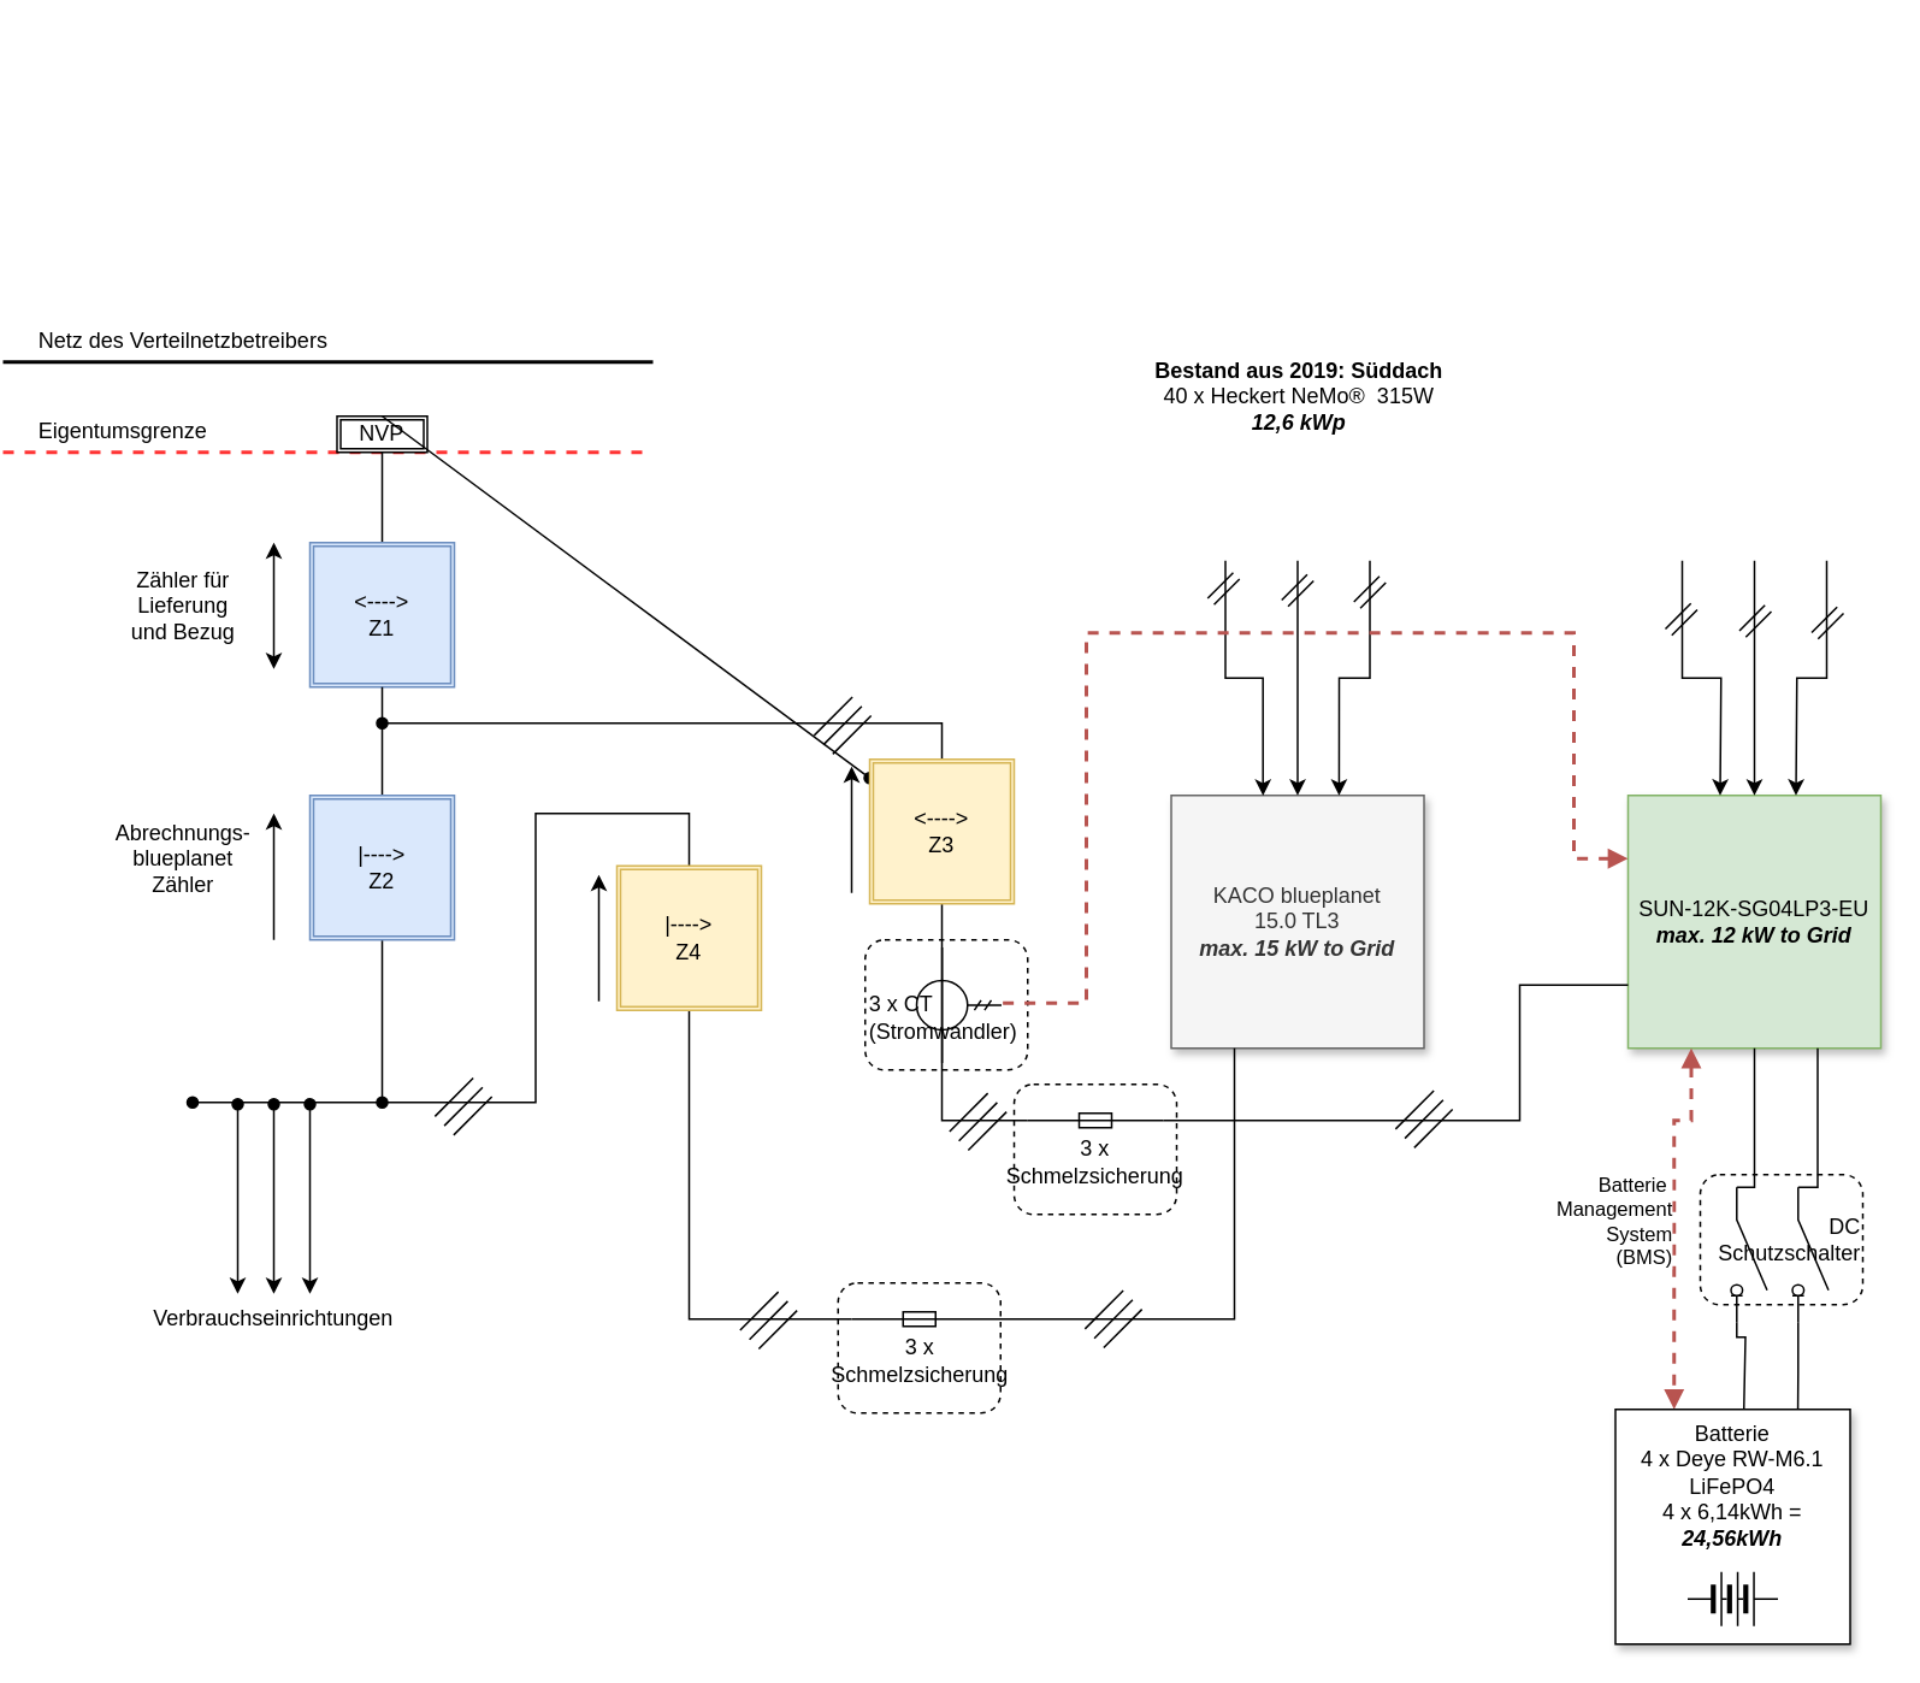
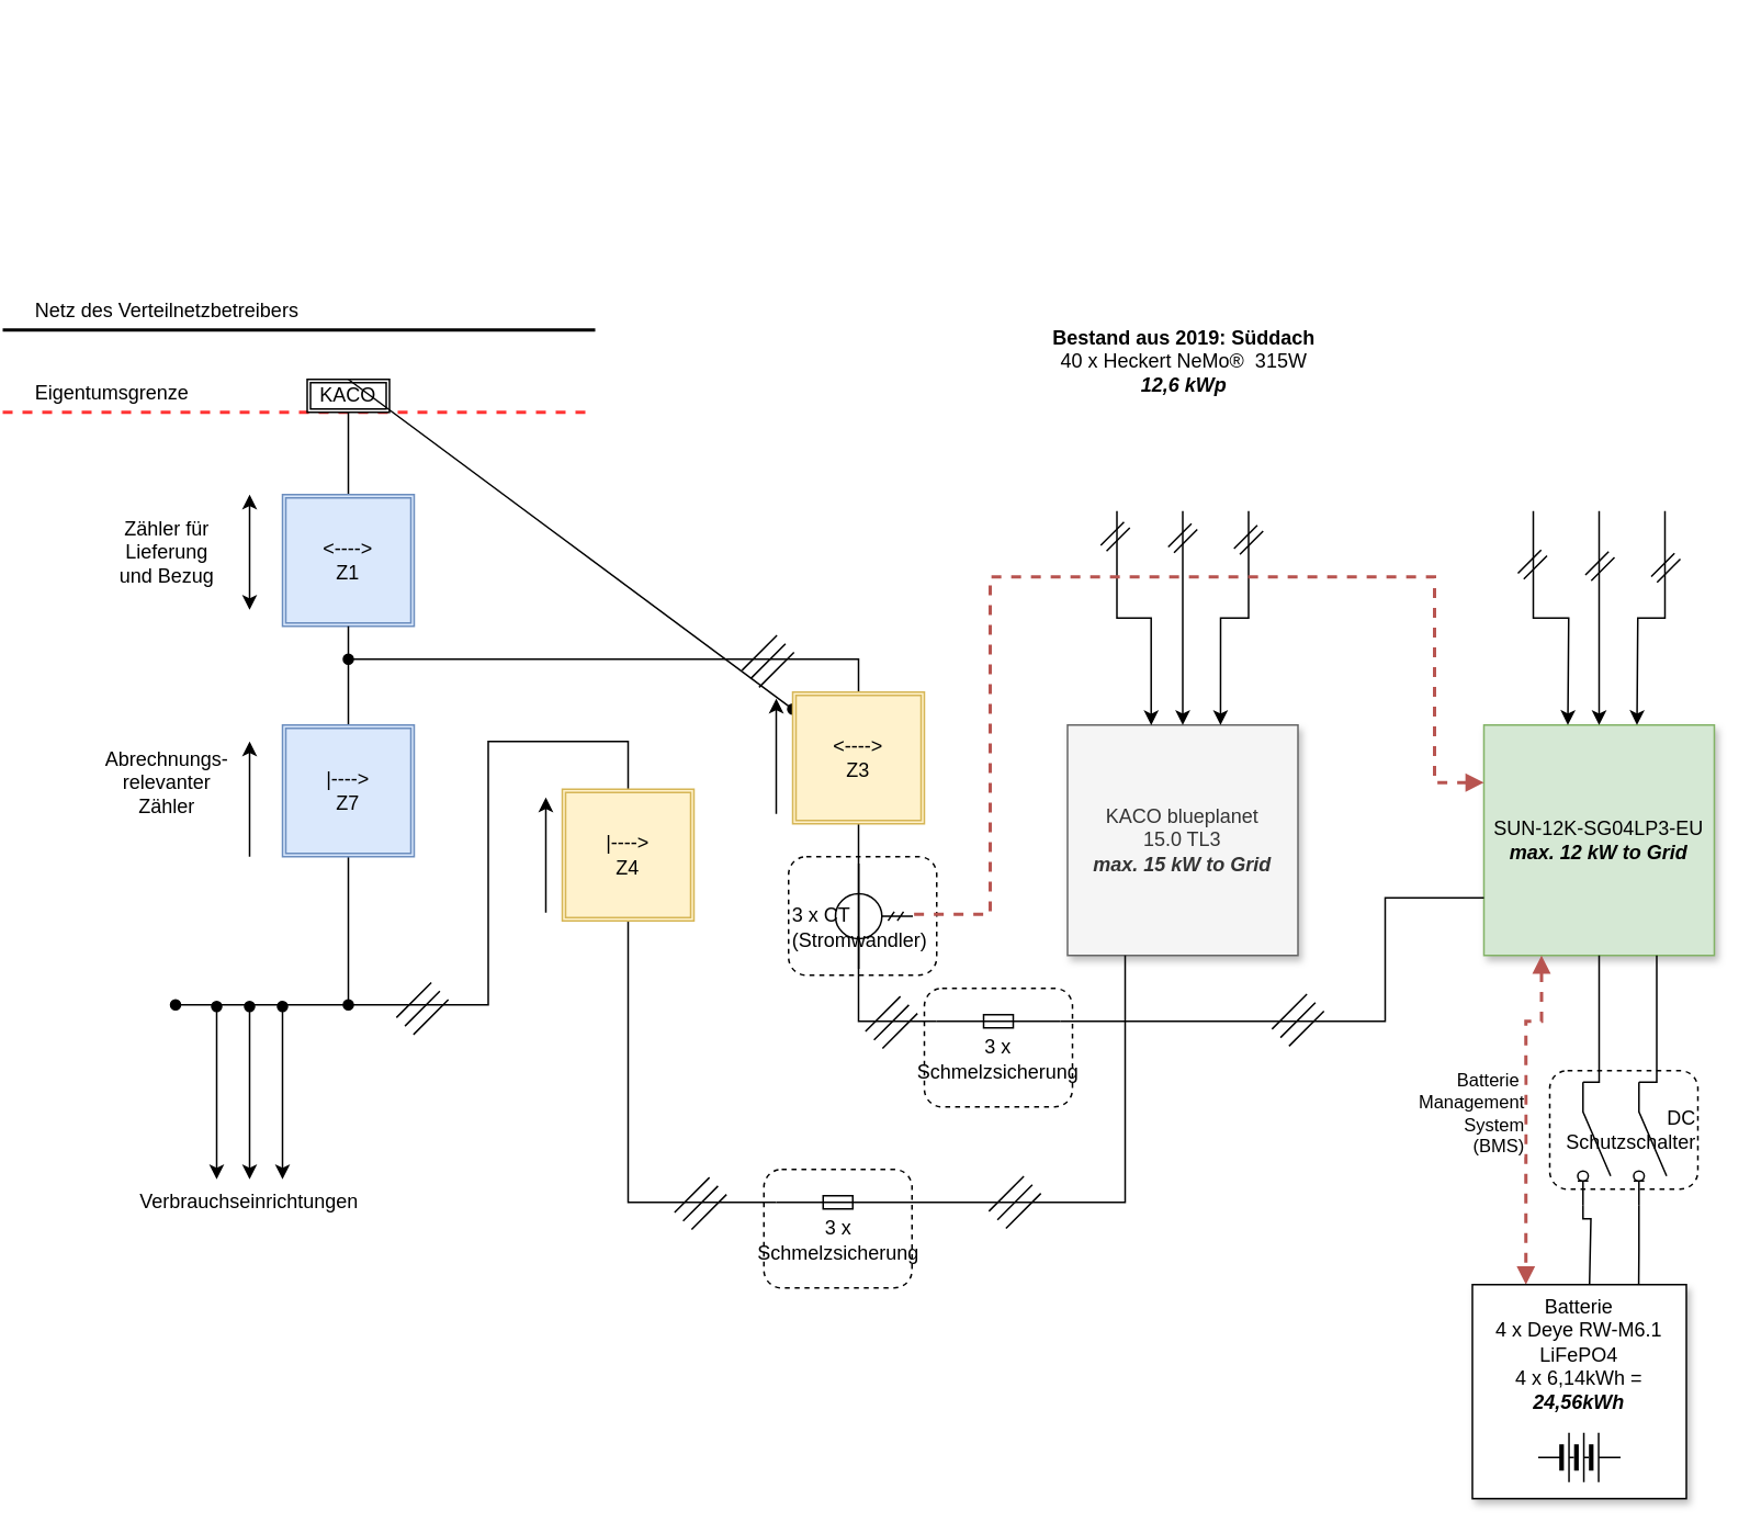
- <mxCell id="4" value="NVP" style="shape=ext;double=1;rounded=0;whiteSpace=wrap;html=1;" parent="1" vertex="1"><mxGeometry x="135" y="230" width="50" height="20" as="geometry" /></mxCell>
+ <mxCell id="4" value="KACO" style="shape=ext;double=1;rounded=0;whiteSpace=wrap;html=1;" parent="1" vertex="1"><mxGeometry x="135" y="230" width="50" height="20" as="geometry" /></mxCell>
- <mxCell id="8" value="Abrechnungs-blueplanet Zähler" style="text;html=1;align=center;verticalAlign=middle;whiteSpace=wrap;rounded=0;" parent="6" vertex="1"><mxGeometry x="20" y="460" width="60" height="30" as="geometry" /></mxCell>
+ <mxCell id="8" value="Abrechnungs-relevanter Zähler" style="text;html=1;align=center;verticalAlign=middle;whiteSpace=wrap;rounded=0;" parent="6" vertex="1"><mxGeometry x="20" y="460" width="60" height="30" as="geometry" /></mxCell>
- <mxCell id="59" value="&lt;div&gt;|----&amp;gt;&lt;br&gt;&lt;/div&gt;&lt;div&gt;Z2&lt;/div&gt;" style="shape=ext;double=1;whiteSpace=wrap;html=1;aspect=fixed;fillColor=#dae8fc;strokeColor=#6c8ebf;" parent="55" vertex="1"><mxGeometry x="120" y="440" width="80" height="80" as="geometry" /></mxCell>
+ <mxCell id="59" value="&lt;div&gt;|----&amp;gt;&lt;br&gt;&lt;/div&gt;&lt;div&gt;Z7&lt;/div&gt;" style="shape=ext;double=1;whiteSpace=wrap;html=1;aspect=fixed;fillColor=#dae8fc;strokeColor=#6c8ebf;" parent="55" vertex="1"><mxGeometry x="120" y="440" width="80" height="80" as="geometry" /></mxCell>
